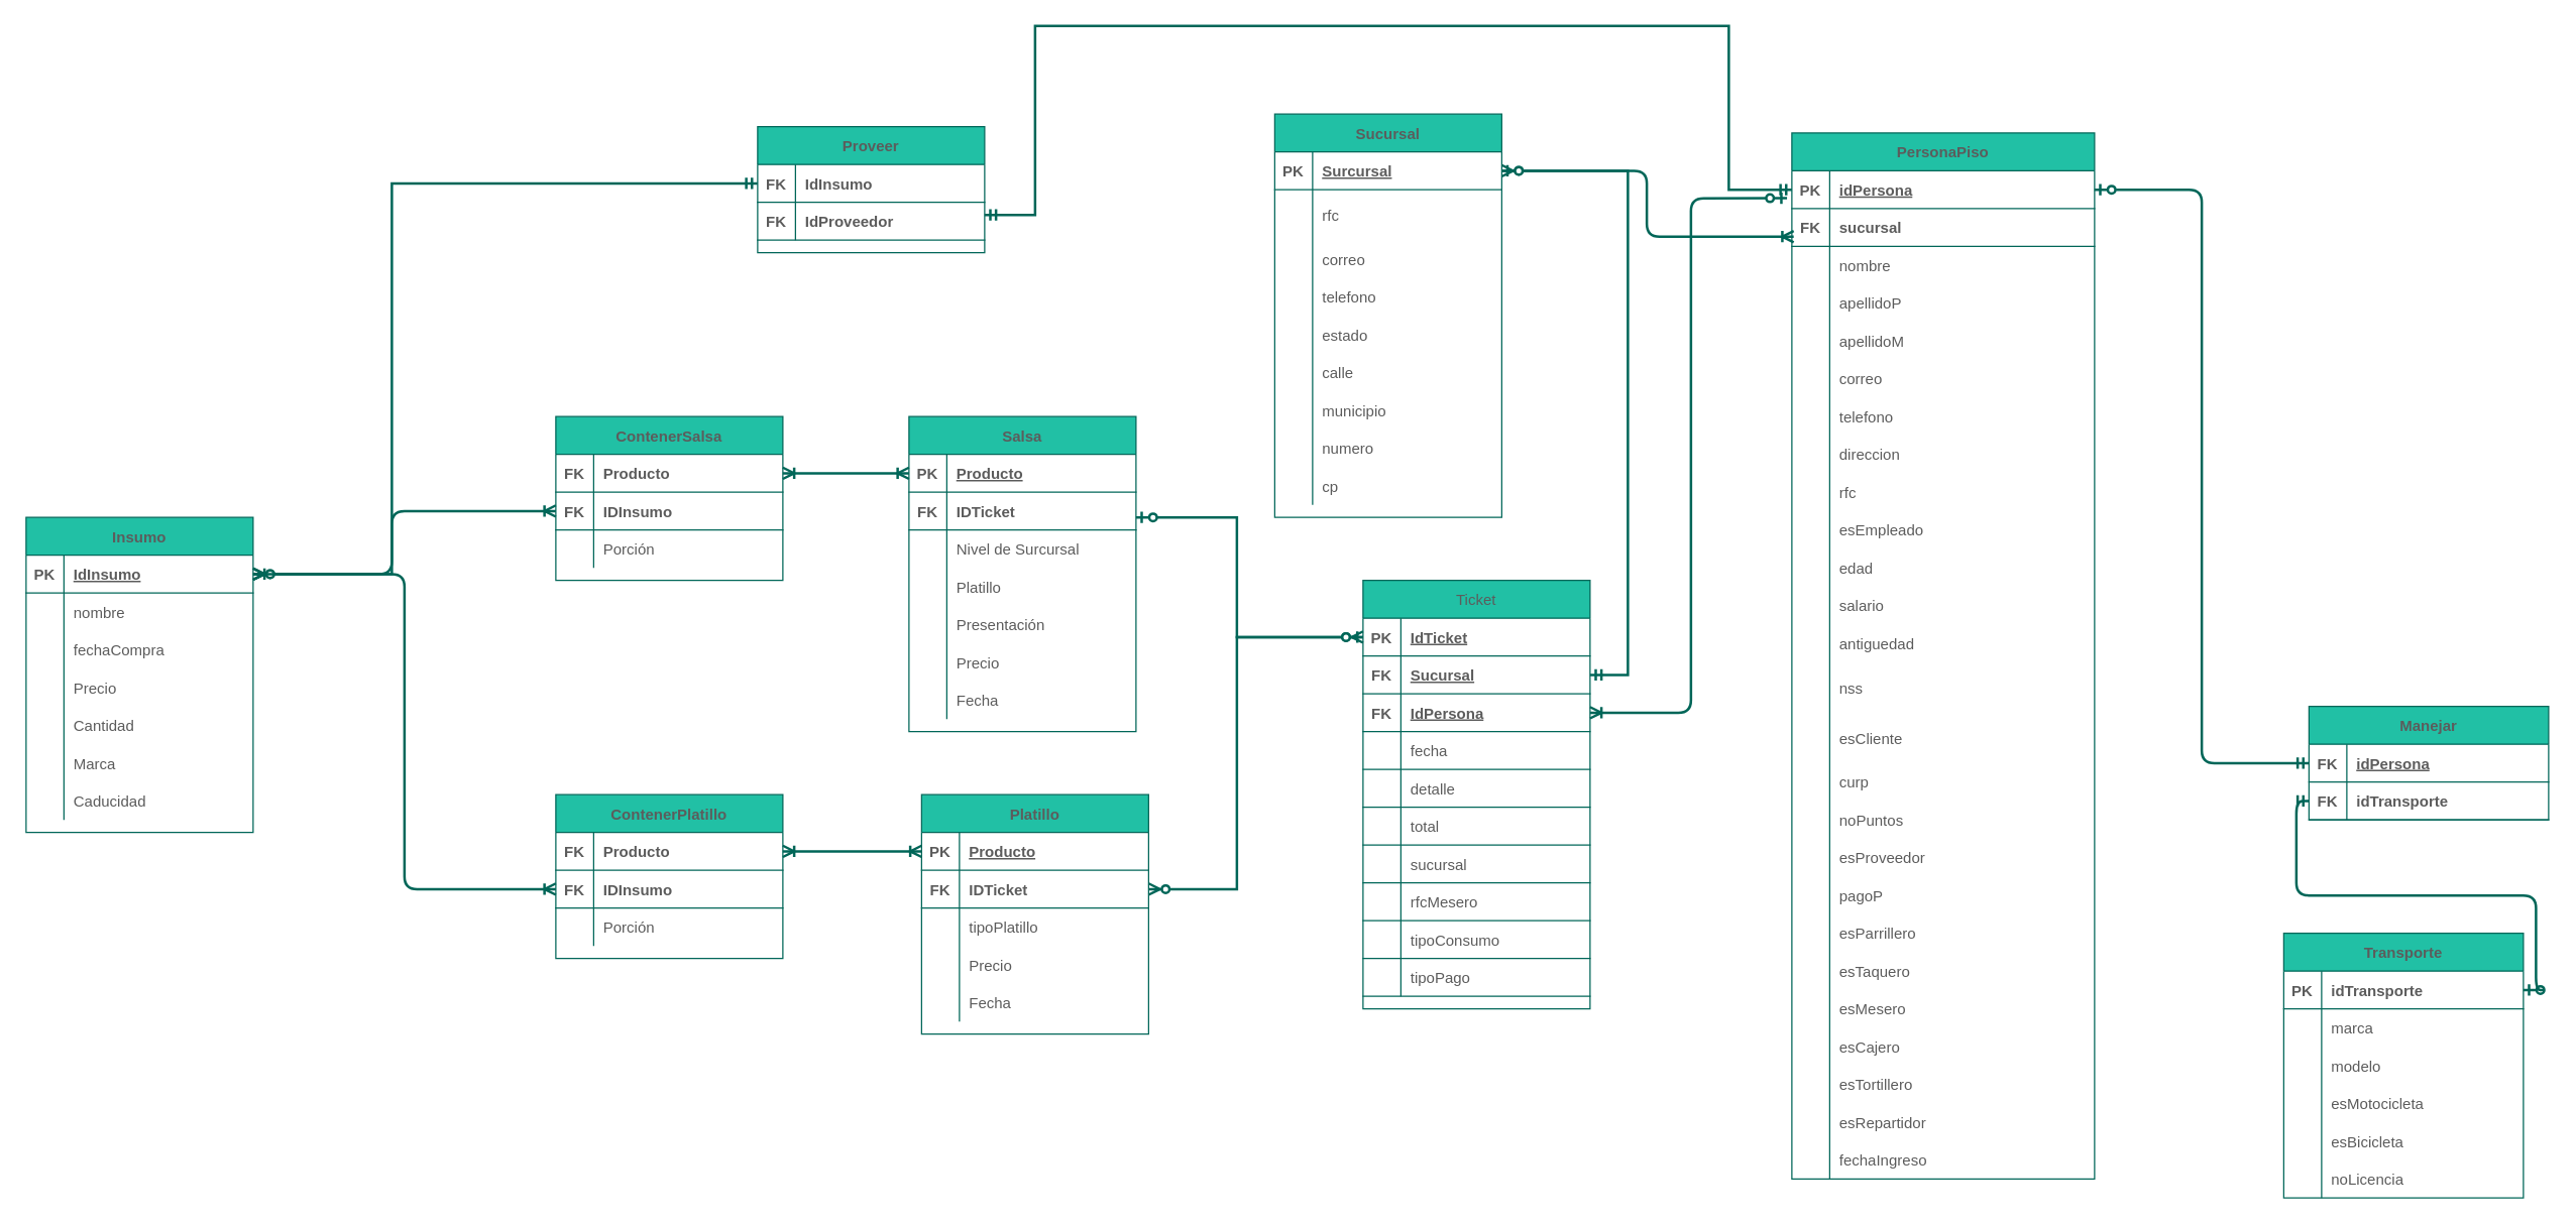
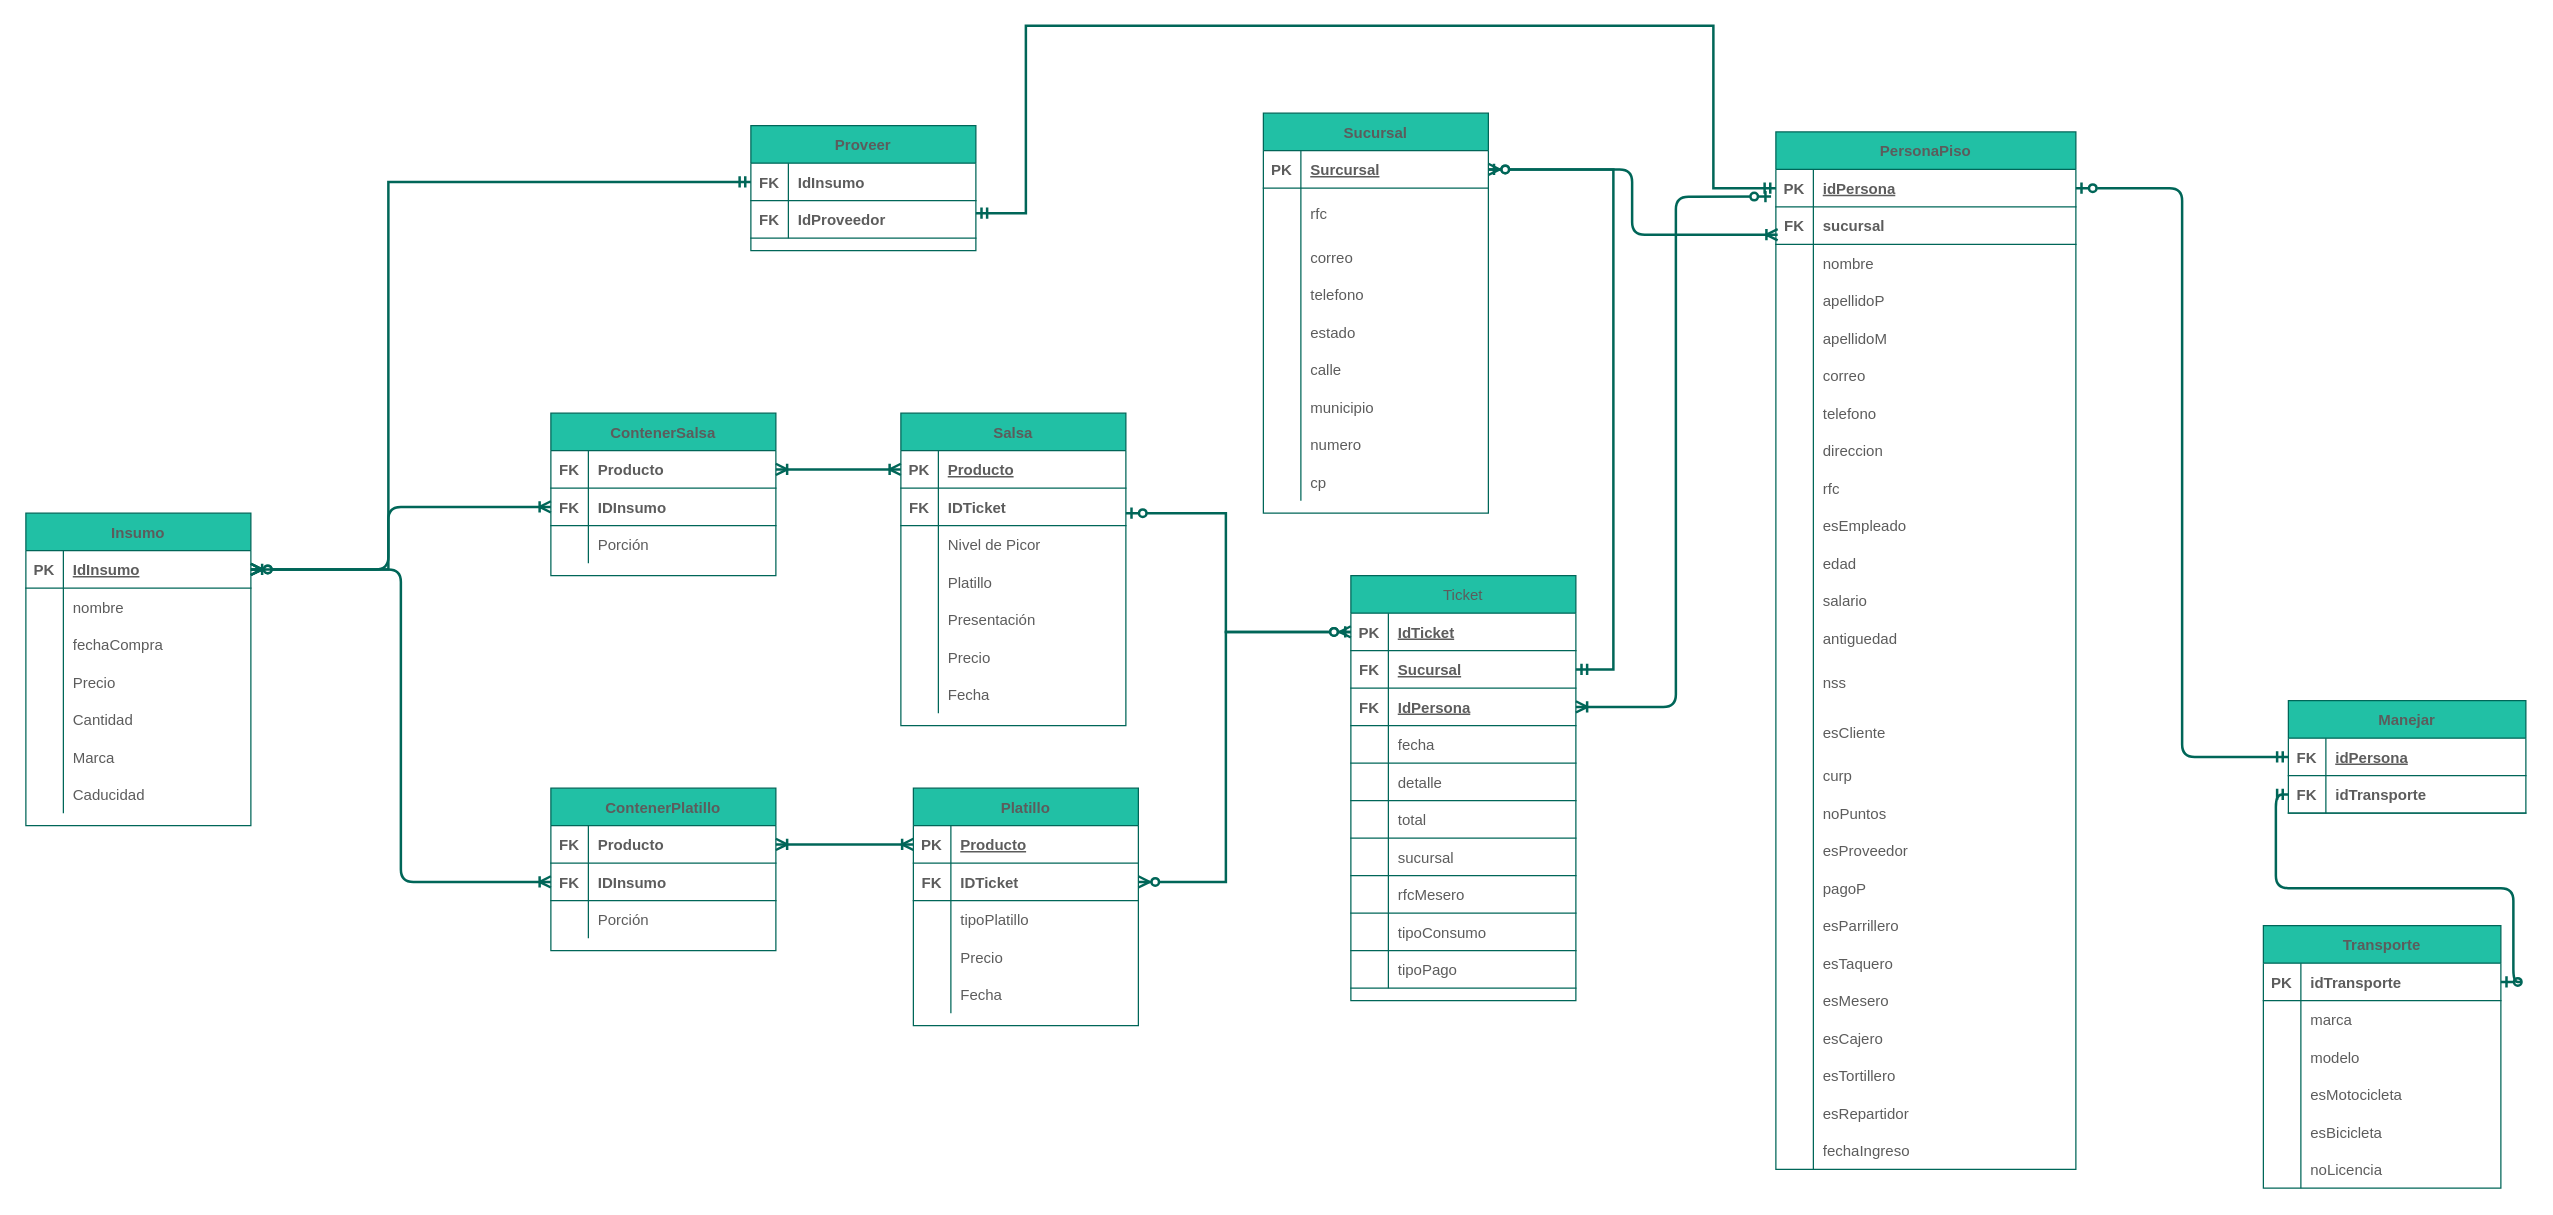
- <mxCell id="27" value="Nivel de Surcursal" style="shape=partialRectangle;connectable=0;fillColor=none;top=0;left=0;bottom=0;right=0;align=left;spacingLeft=6;overflow=hidden;strokeColor=#006658;fontColor=#5C5C5C;" parent="25" vertex="1"><mxGeometry x="30" width="150" height="30" as="geometry"><mxRectangle width="150" height="30" as="alternateBounds" /></mxGeometry></mxCell>
+ <mxCell id="27" value="Nivel de Picor" style="shape=partialRectangle;connectable=0;fillColor=none;top=0;left=0;bottom=0;right=0;align=left;spacingLeft=6;overflow=hidden;strokeColor=#006658;fontColor=#5C5C5C;" parent="25" vertex="1"><mxGeometry x="30" width="150" height="30" as="geometry"><mxRectangle width="150" height="30" as="alternateBounds" /></mxGeometry></mxCell>
